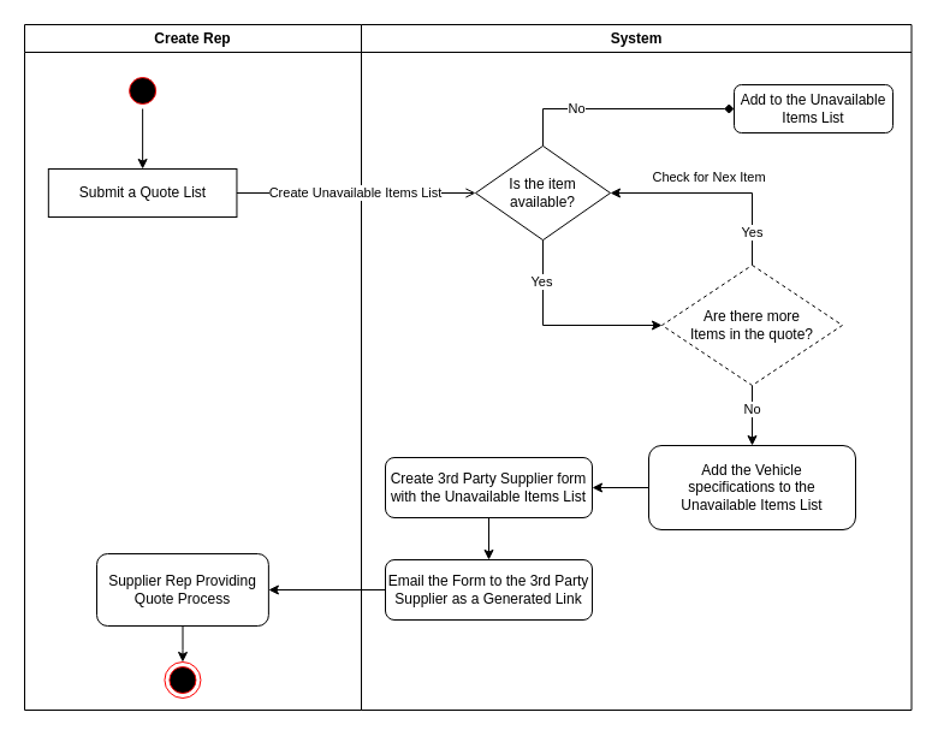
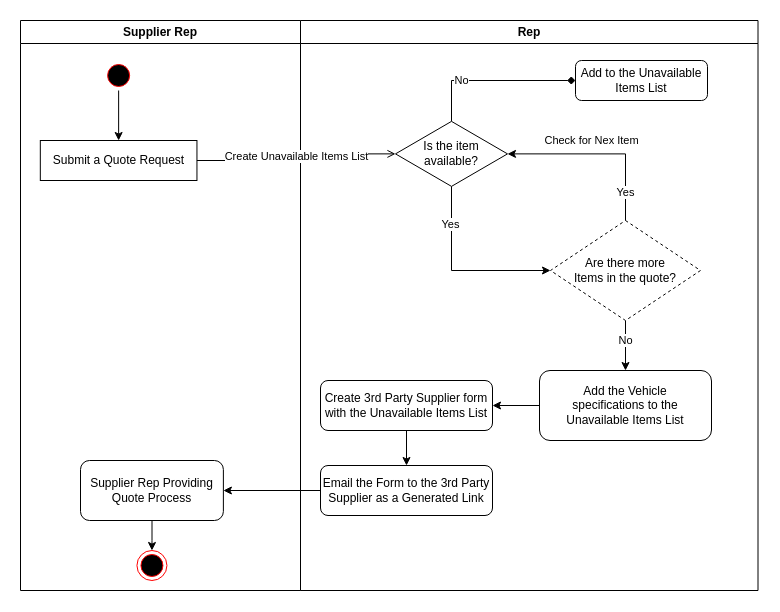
- <mxCell id="2" value="Create Rep" style="swimlane;whiteSpace=wrap;startSize=23;" vertex="1" parent="1"><mxGeometry x="20" y="20" width="280" height="570" as="geometry" /></mxCell>
+ <mxCell id="2" value="Supplier Rep" style="swimlane;whiteSpace=wrap;startSize=23;" vertex="1" parent="1"><mxGeometry x="20" y="20" width="280" height="570" as="geometry" /></mxCell>
- <mxCell id="9" value="System" style="swimlane;whiteSpace=wrap" vertex="1" parent="1"><mxGeometry x="300" y="20" width="457.5" height="570" as="geometry" /></mxCell>
+ <mxCell id="9" value="Rep" style="swimlane;whiteSpace=wrap" vertex="1" parent="1"><mxGeometry x="300" y="20" width="457.5" height="570" as="geometry" /></mxCell>
- <mxCell id="12" value="Add to the Unavailable Items List" style="rounded=1;whiteSpace=wrap;html=1;" vertex="1" parent="9"><mxGeometry x="310" y="50.0" width="132" height="40" as="geometry" /></mxCell>
+ <mxCell id="12" value="Add to the Unavailable Items List" style="rounded=1;whiteSpace=wrap;html=1;" vertex="1" parent="9"><mxGeometry x="275" y="40" width="132" height="40" as="geometry" /></mxCell>
- <mxCell id="8" value="Submit a Quote List" style="whiteSpace=wrap;html=1;" vertex="1" parent="2"><mxGeometry x="19.82" y="120" width="156.63" height="40" as="geometry" /></mxCell>
+ <mxCell id="8" value="Submit a Quote Request" style="whiteSpace=wrap;html=1;" vertex="1" parent="2"><mxGeometry x="19.82" y="120" width="156.63" height="40" as="geometry" /></mxCell>
- <mxCell id="11" value="Is the item &lt;br&gt;available?" style="rhombus;whiteSpace=wrap;html=1;" vertex="1" parent="9"><mxGeometry x="95" y="100.88" width="112" height="78.25" as="geometry" /></mxCell>
+ <mxCell id="11" value="Is the item &lt;br&gt;available?" style="rhombus;whiteSpace=wrap;html=1;" vertex="1" parent="9"><mxGeometry x="95" y="100.88" width="112" height="65" as="geometry" /></mxCell>
